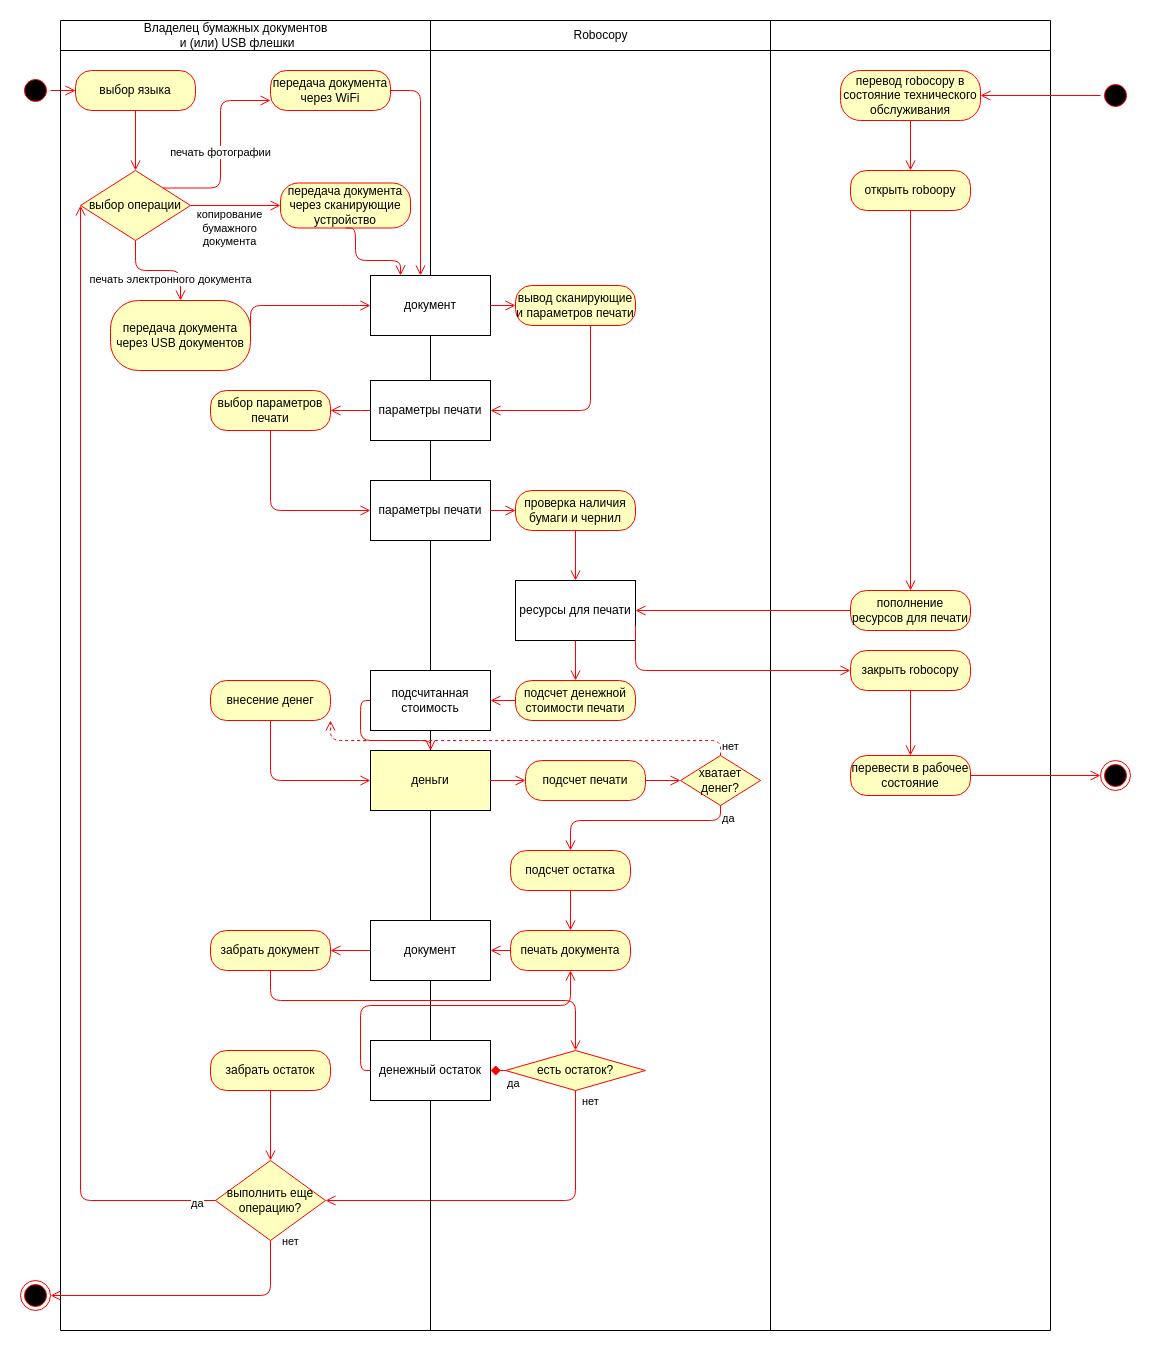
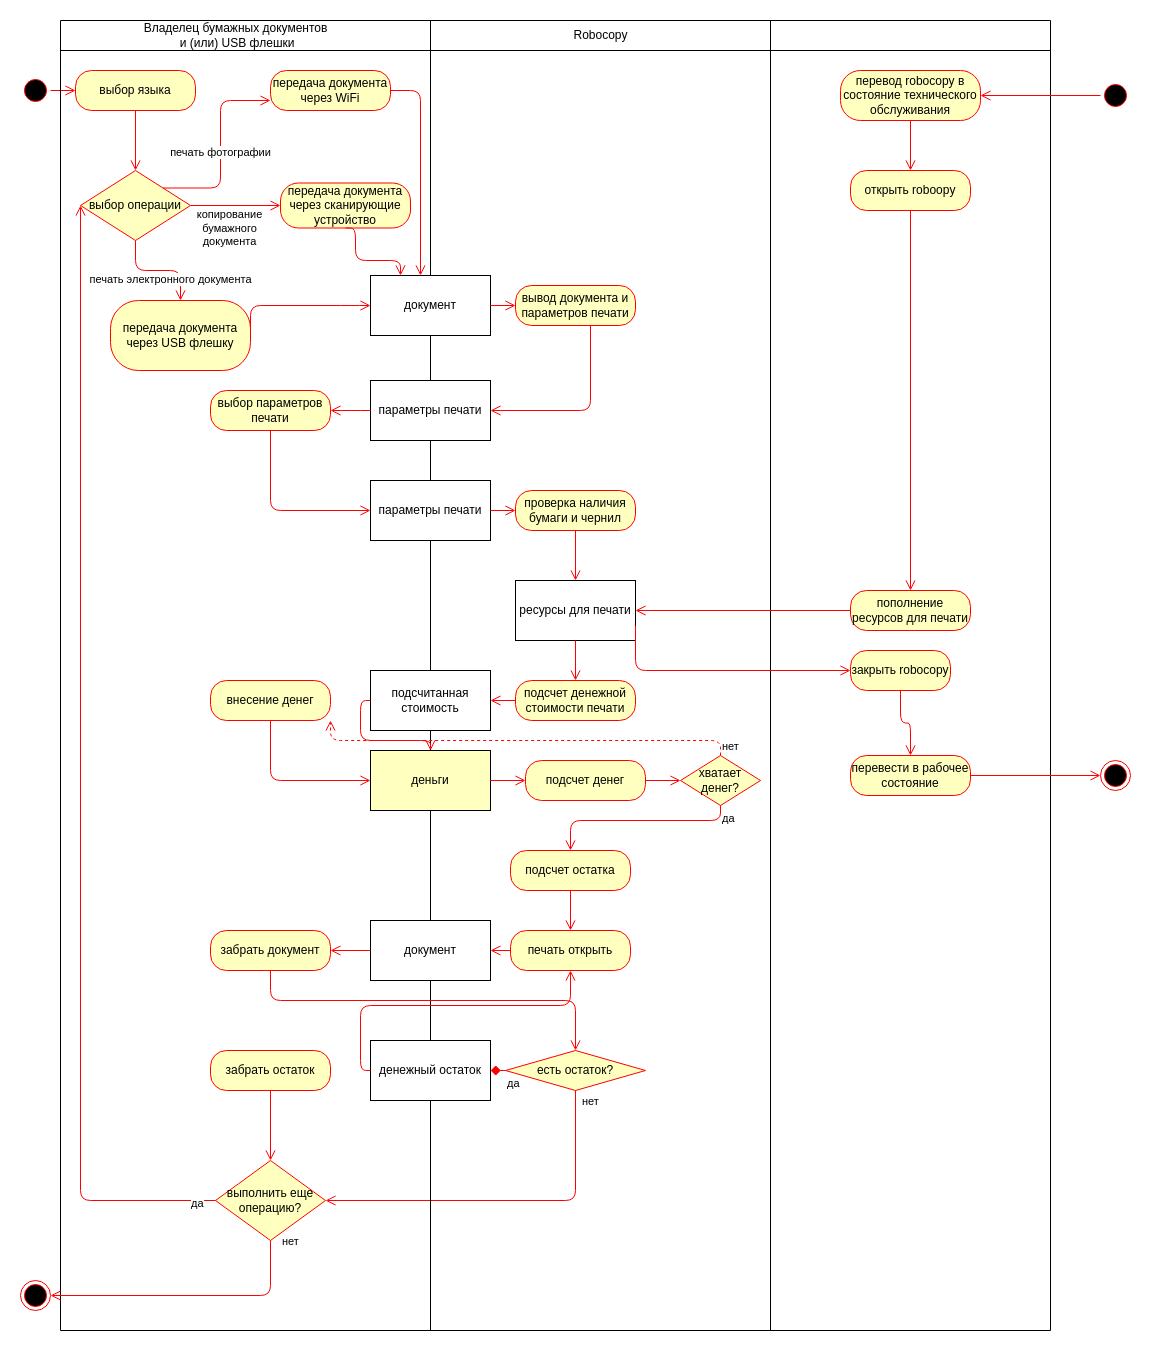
- <mxCell id="16" value="вывод сканирующие и параметров печати" style="rounded=1;whiteSpace=wrap;html=1;arcSize=40;fontColor=#000000;fillColor=#ffffc0;strokeColor=#ff0000;" parent="1" vertex="1"><mxGeometry x="515" y="285" width="120" height="40" as="geometry" /></mxCell>
+ <mxCell id="16" value="вывод документа и параметров печати" style="rounded=1;whiteSpace=wrap;html=1;arcSize=40;fontColor=#000000;fillColor=#ffffc0;strokeColor=#ff0000;" parent="1" vertex="1"><mxGeometry x="515" y="285" width="120" height="40" as="geometry" /></mxCell>
- <mxCell id="14" value="передача документа через USB документов" style="rounded=1;whiteSpace=wrap;html=1;arcSize=40;fontColor=#000000;fillColor=#ffffc0;strokeColor=#ff0000;" parent="1" vertex="1"><mxGeometry x="110" y="300" width="140" height="70" as="geometry" /></mxCell>
+ <mxCell id="14" value="передача документа через USB флешку" style="rounded=1;whiteSpace=wrap;html=1;arcSize=40;fontColor=#000000;fillColor=#ffffc0;strokeColor=#ff0000;" parent="1" vertex="1"><mxGeometry x="110" y="300" width="140" height="70" as="geometry" /></mxCell>
- <mxCell id="67" value="закрыть robocopy" style="rounded=1;whiteSpace=wrap;html=1;arcSize=40;fontColor=#000000;fillColor=#ffffc0;strokeColor=#ff0000;" parent="1" vertex="1"><mxGeometry x="850" y="650" width="120" height="40" as="geometry" /></mxCell>
+ <mxCell id="67" value="закрыть robocopy" style="rounded=1;whiteSpace=wrap;html=1;arcSize=40;fontColor=#000000;fillColor=#ffffc0;strokeColor=#ff0000;" parent="1" vertex="1"><mxGeometry x="850" y="650" width="100" height="40" as="geometry" /></mxCell>
- <mxCell id="73" value="подсчет печати" style="rounded=1;whiteSpace=wrap;html=1;arcSize=40;fontColor=#000000;fillColor=#ffffc0;strokeColor=#ff0000;" parent="1" vertex="1"><mxGeometry x="525" y="760" width="120" height="40" as="geometry" /></mxCell>
+ <mxCell id="73" value="подсчет денег" style="rounded=1;whiteSpace=wrap;html=1;arcSize=40;fontColor=#000000;fillColor=#ffffc0;strokeColor=#ff0000;" parent="1" vertex="1"><mxGeometry x="525" y="760" width="120" height="40" as="geometry" /></mxCell>
- <mxCell id="37" value="печать документа" style="rounded=1;whiteSpace=wrap;html=1;arcSize=40;fontColor=#000000;fillColor=#ffffc0;strokeColor=#ff0000;" parent="1" vertex="1"><mxGeometry x="510" y="930" width="120" height="40" as="geometry" /></mxCell>
+ <mxCell id="37" value="печать открыть" style="rounded=1;whiteSpace=wrap;html=1;arcSize=40;fontColor=#000000;fillColor=#ffffc0;strokeColor=#ff0000;" parent="1" vertex="1"><mxGeometry x="510" y="930" width="120" height="40" as="geometry" /></mxCell>
